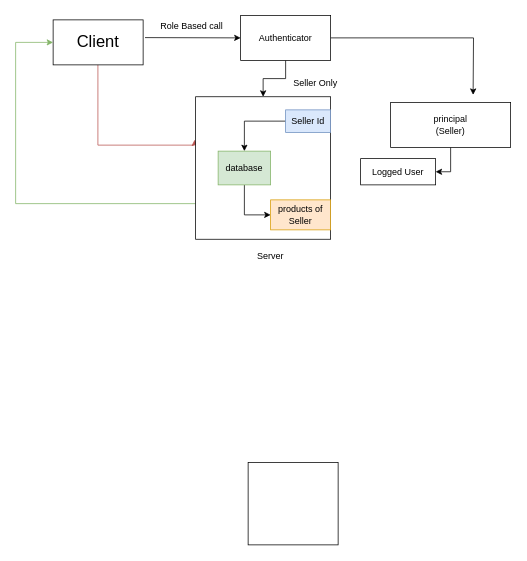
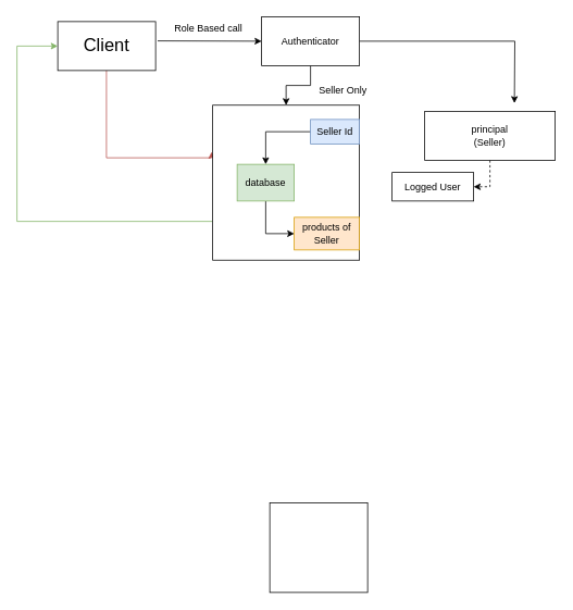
- <mxCell id="15" value="" style="edgeStyle=orthogonalEdgeStyle;rounded=0;orthogonalLoop=1;jettySize=auto;html=1;entryX=1;entryY=0.5;entryDx=0;entryDy=0;" parent="1" source="16" target="17" edge="1"><mxGeometry relative="1" as="geometry" /></mxCell>
+ <mxCell id="15" value="" style="edgeStyle=orthogonalEdgeStyle;rounded=0;orthogonalLoop=1;jettySize=auto;html=1;entryX=1;entryY=0.5;entryDx=0;entryDy=0;dashed=1;" parent="1" source="16" target="17" edge="1"><mxGeometry relative="1" as="geometry" /></mxCell>
- <mxCell id="12" value="Server" style="text;html=1;strokeColor=none;fillColor=none;align=center;verticalAlign=middle;whiteSpace=wrap;rounded=0;" parent="1" vertex="1"><mxGeometry x="330" y="326" width="60" height="30" as="geometry" /></mxCell>
